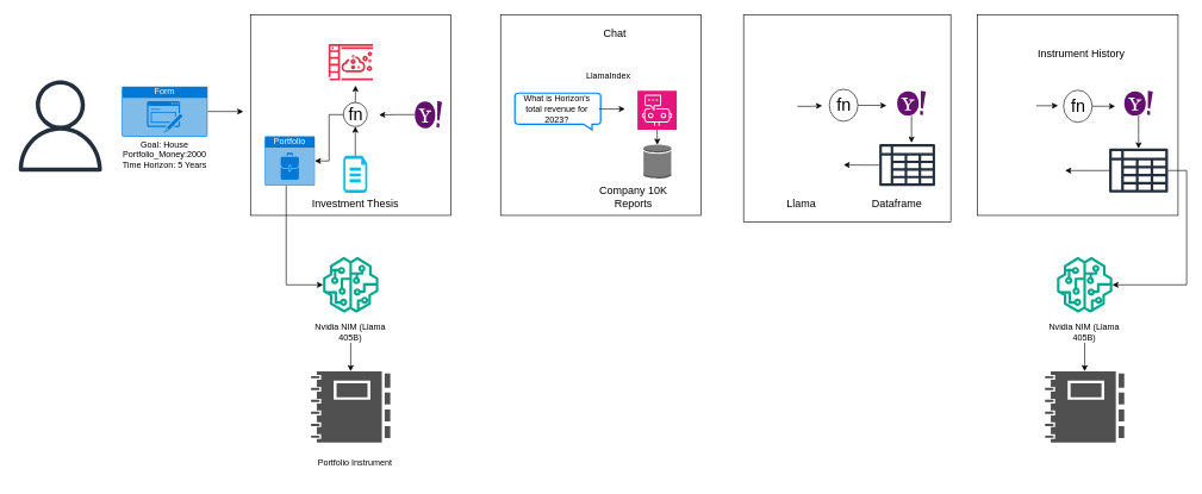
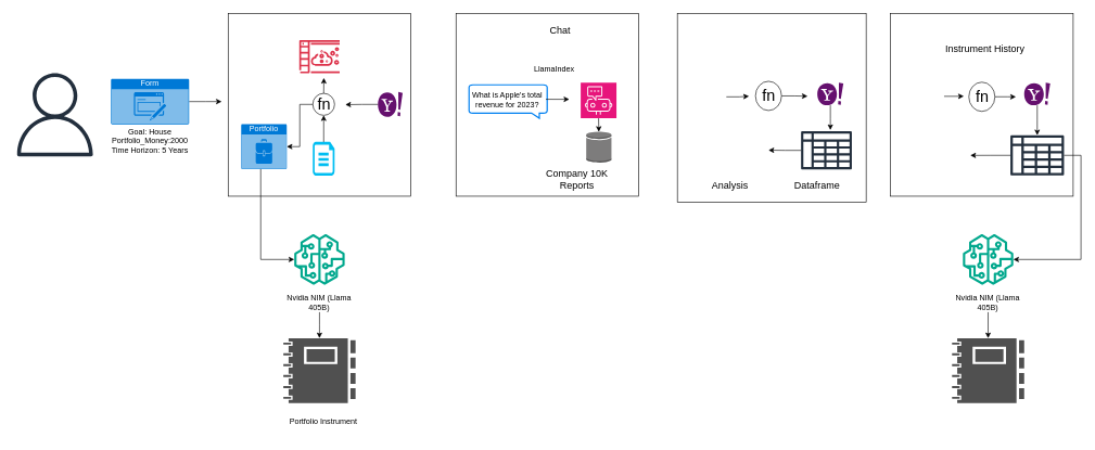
- <mxCell id="20" value="What is Horizon's total revenue for 2023?" style="text;html=1;align=center;verticalAlign=middle;whiteSpace=wrap;rounded=0;" vertex="1" parent="1"><mxGeometry x="720" y="130.75" width="118" height="42" as="geometry" /></mxCell>
+ <mxCell id="20" value="What is Apple's total revenue for 2023?" style="text;html=1;align=center;verticalAlign=middle;whiteSpace=wrap;rounded=0;" vertex="1" parent="1"><mxGeometry x="720" y="130.75" width="118" height="42" as="geometry" /></mxCell>
- <mxCell id="22" value="&lt;font style=&quot;font-size: 15px;&quot;&gt;Investment Thesis&lt;/font&gt;" style="text;html=1;align=center;verticalAlign=middle;whiteSpace=wrap;rounded=0;" vertex="1" parent="1"><mxGeometry x="417.65" y="269" width="158.15" height="30.75" as="geometry" /></mxCell>
- <mxCell id="42" value="&lt;font style=&quot;font-size: 15px;&quot;&gt;Llama&lt;/font&gt;" style="text;html=1;align=center;verticalAlign=middle;whiteSpace=wrap;rounded=0;" vertex="1" parent="1"><mxGeometry x="1091" y="269" width="60" height="30" as="geometry" /></mxCell>
+ <mxCell id="42" value="&lt;font style=&quot;font-size: 15px;&quot;&gt;Analysis&lt;/font&gt;" style="text;html=1;align=center;verticalAlign=middle;whiteSpace=wrap;rounded=0;" vertex="1" parent="1"><mxGeometry x="1091" y="269" width="60" height="30" as="geometry" /></mxCell>
